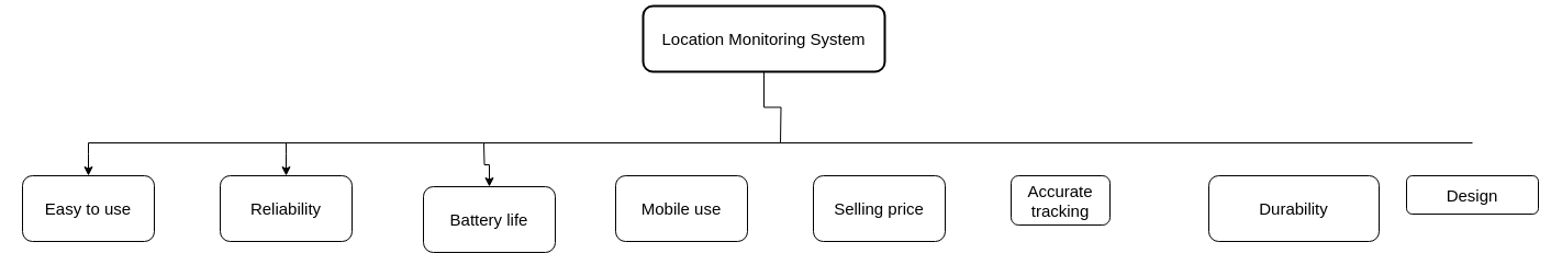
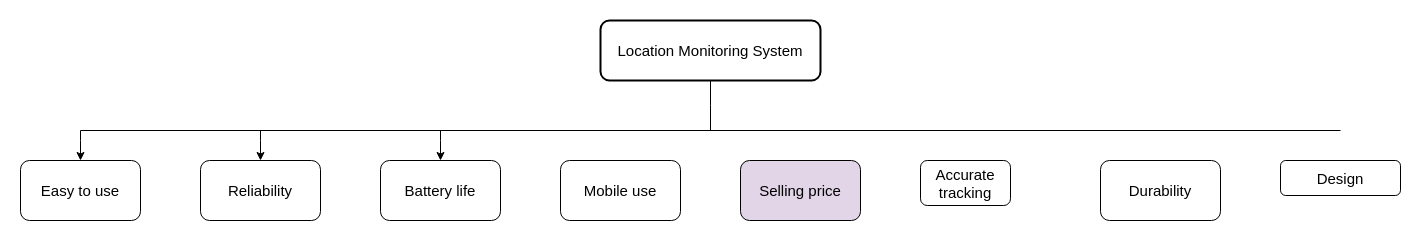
- <mxCell id="3" value="Location Monitoring System" style="rounded=1;whiteSpace=wrap;html=1;fontSize=15;strokeWidth=2;" vertex="1" parent="1"><mxGeometry x="585" y="5" width="220" height="60" as="geometry" /></mxCell>
+ <mxCell id="3" value="Location Monitoring System" style="rounded=1;whiteSpace=wrap;html=1;fontSize=15;strokeWidth=2;" vertex="1" parent="1"><mxGeometry x="600" y="20" width="220" height="60" as="geometry" /></mxCell>
- <mxCell id="11" value="Selling price" style="rounded=1;whiteSpace=wrap;html=1;fontSize=15;" vertex="1" parent="1"><mxGeometry x="740" y="160" width="120" height="60" as="geometry" /></mxCell>
+ <mxCell id="11" value="Selling price" style="rounded=1;whiteSpace=wrap;html=1;fontSize=15;fillColor=#e1d5e7;" vertex="1" parent="1"><mxGeometry x="740" y="160" width="120" height="60" as="geometry" /></mxCell>
- <mxCell id="13" value="Durability" style="rounded=1;whiteSpace=wrap;html=1;fontSize=15;" vertex="1" parent="1"><mxGeometry x="1100" y="160" width="155" height="60" as="geometry" /></mxCell>
+ <mxCell id="13" value="Durability" style="rounded=1;whiteSpace=wrap;html=1;fontSize=15;" vertex="1" parent="1"><mxGeometry x="1100" y="160" width="120" height="60" as="geometry" /></mxCell>
- <mxCell id="9" value="Battery life" style="rounded=1;whiteSpace=wrap;html=1;fontSize=15;" vertex="1" parent="1"><mxGeometry x="385" y="170" width="120" height="60" as="geometry" /></mxCell>
+ <mxCell id="9" value="Battery life" style="rounded=1;whiteSpace=wrap;html=1;fontSize=15;" vertex="1" parent="1"><mxGeometry x="380" y="160" width="120" height="60" as="geometry" /></mxCell>
